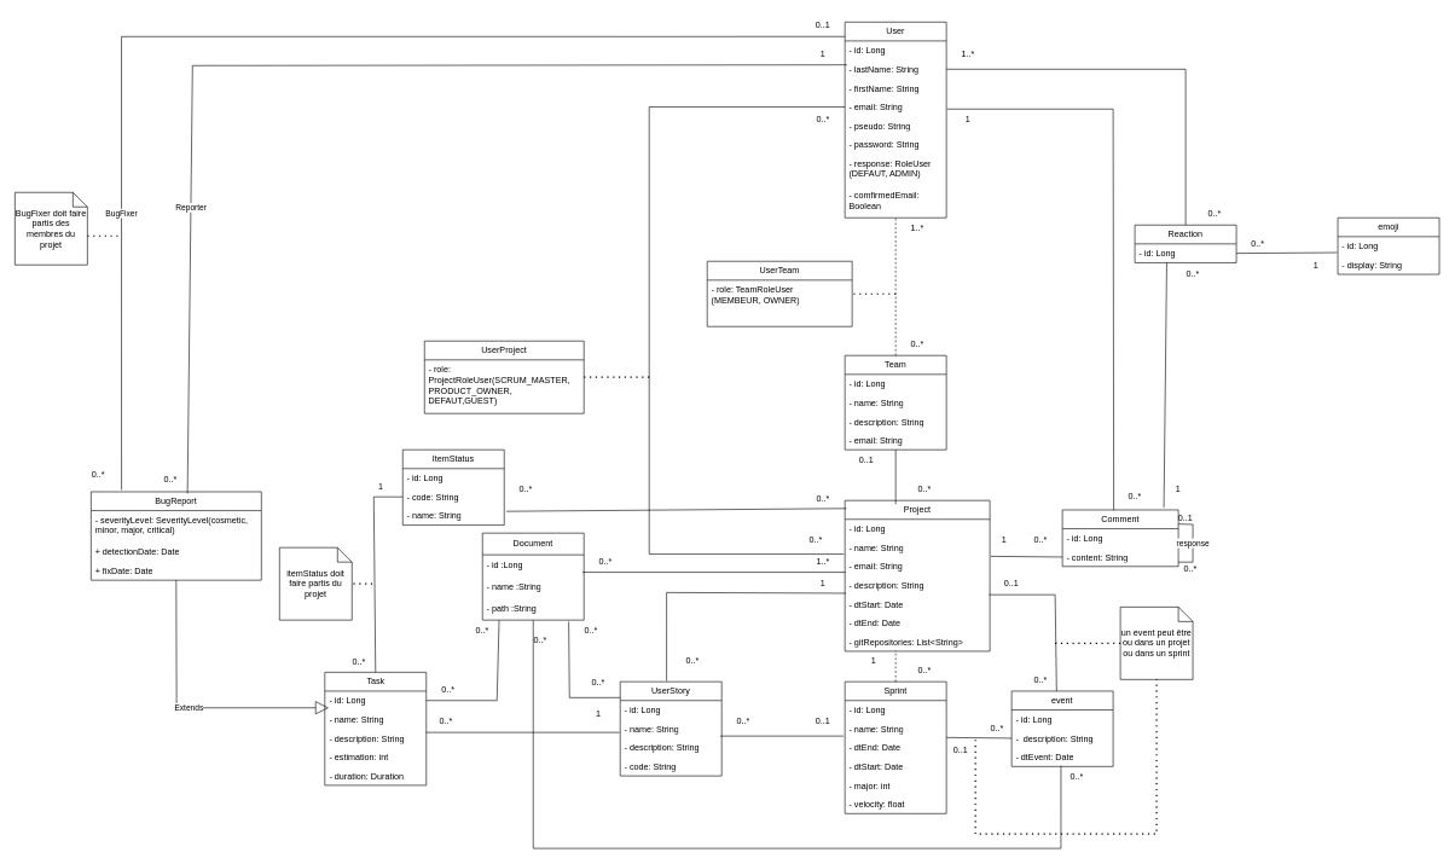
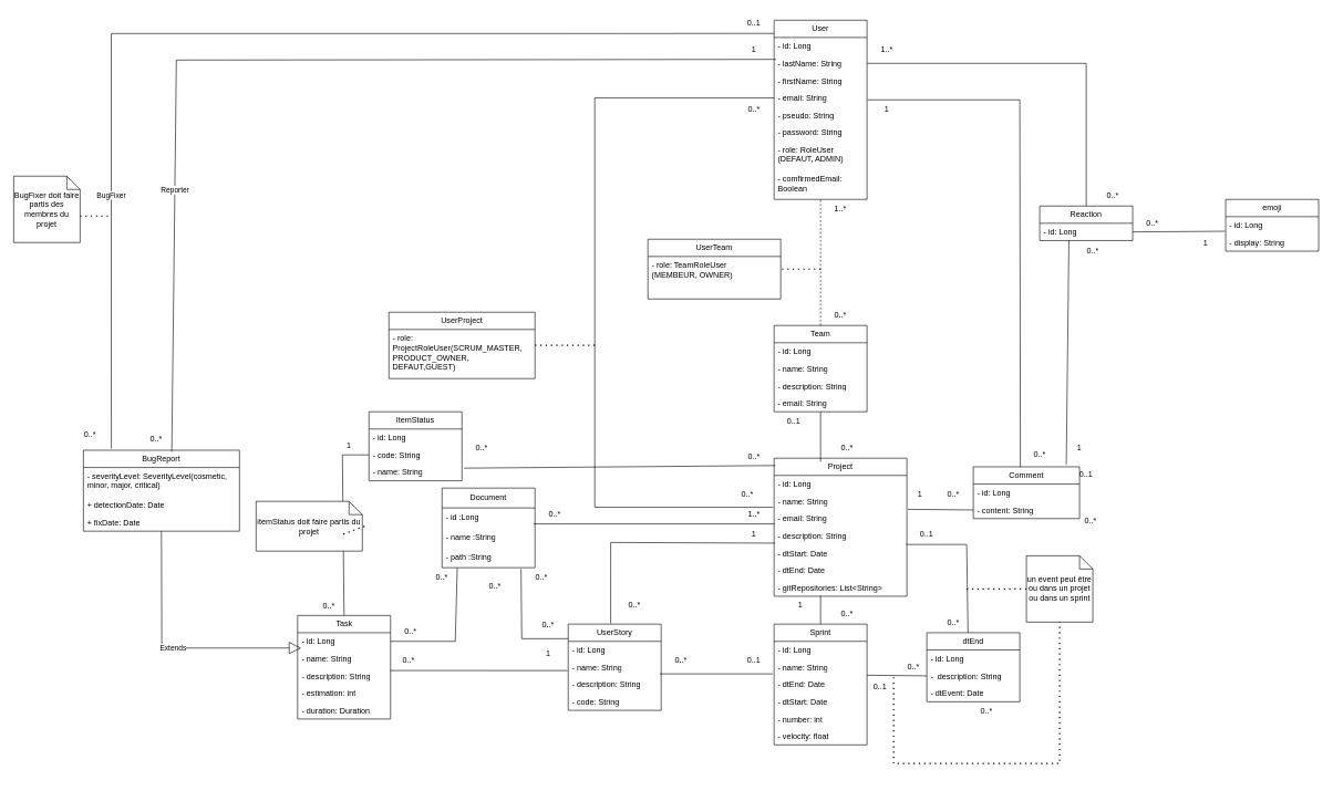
- <mxCell id="9" value="- response: RoleUser&lt;br&gt;(DEFAUT, ADMIN)" style="text;strokeColor=none;fillColor=none;align=left;verticalAlign=top;spacingLeft=4;spacingRight=4;overflow=hidden;rotatable=0;points=[[0,0.5],[1,0.5]];portConstraint=eastwest;whiteSpace=wrap;html=1;" parent="2" vertex="1"><mxGeometry y="182" width="140" height="44" as="geometry" /></mxCell>
+ <mxCell id="9" value="- role: RoleUser&lt;br&gt;(DEFAUT, ADMIN)" style="text;strokeColor=none;fillColor=none;align=left;verticalAlign=top;spacingLeft=4;spacingRight=4;overflow=hidden;rotatable=0;points=[[0,0.5],[1,0.5]];portConstraint=eastwest;whiteSpace=wrap;html=1;" parent="2" vertex="1"><mxGeometry y="182" width="140" height="44" as="geometry" /></mxCell>
- <mxCell id="22" value="response" style="endArrow=none;html=1;rounded=0;entryX=1;entryY=0.25;entryDx=0;entryDy=0;exitX=1;exitY=0.769;exitDx=0;exitDy=0;exitPerimeter=0;" parent="19" source="21" target="19" edge="1"><mxGeometry width="50" height="50" relative="1" as="geometry"><mxPoint x="160" y="99" as="sourcePoint" /><mxPoint x="-310" y="70" as="targetPoint" /><Array as="points"><mxPoint x="180" y="72" /><mxPoint x="180" y="20" /></Array></mxGeometry></mxCell>
- <mxCell id="141" value="itemStatus doit faire partis du projet" style="shape=note;size=20;whiteSpace=wrap;html=1;" vertex="1" parent="1"><mxGeometry x="385" y="755" width="100" height="100" as="geometry" /></mxCell>
+ <mxCell id="141" value="itemStatus doit faire partis du projet" style="shape=note;size=20;whiteSpace=wrap;html=1;" vertex="1" parent="1"><mxGeometry x="385" y="755" width="160" height="75" as="geometry" /></mxCell>
- <mxCell id="56" value="" style="endArrow=none;html=1;rounded=0;exitX=0.5;exitY=0;exitDx=0;exitDy=0;entryX=0.35;entryY=0.962;entryDx=0;entryDy=0;entryPerimeter=0;dashed=1;" parent="1" source="28" target="18" edge="1"><mxGeometry width="50" height="50" relative="1" as="geometry"><mxPoint x="1105" y="610" as="sourcePoint" /><mxPoint x="1235" y="870" as="targetPoint" /></mxGeometry></mxCell>
+ <mxCell id="56" value="" style="endArrow=none;html=1;rounded=0;exitX=0.5;exitY=0;exitDx=0;exitDy=0;entryX=0.35;entryY=0.962;entryDx=0;entryDy=0;entryPerimeter=0;" parent="1" source="28" target="18" edge="1"><mxGeometry width="50" height="50" relative="1" as="geometry"><mxPoint x="1105" y="610" as="sourcePoint" /><mxPoint x="1235" y="870" as="targetPoint" /></mxGeometry></mxCell>
- <mxCell id="81" value="event" style="swimlane;fontStyle=0;childLayout=stackLayout;horizontal=1;startSize=26;fillColor=none;horizontalStack=0;resizeParent=1;resizeParentMax=0;resizeLast=0;collapsible=1;marginBottom=0;whiteSpace=wrap;html=1;" parent="1" vertex="1"><mxGeometry x="1395" y="953" width="140" height="104" as="geometry" /></mxCell>
+ <mxCell id="81" value="dtEnd" style="swimlane;fontStyle=0;childLayout=stackLayout;horizontal=1;startSize=26;fillColor=none;horizontalStack=0;resizeParent=1;resizeParentMax=0;resizeLast=0;collapsible=1;marginBottom=0;whiteSpace=wrap;html=1;" parent="1" vertex="1"><mxGeometry x="1395" y="953" width="140" height="104" as="geometry" /></mxCell>
- <mxCell id="33" value="- major: int" style="text;strokeColor=none;fillColor=none;align=left;verticalAlign=top;spacingLeft=4;spacingRight=4;overflow=hidden;rotatable=0;points=[[0,0.5],[1,0.5]];portConstraint=eastwest;whiteSpace=wrap;html=1;" vertex="1" parent="28"><mxGeometry y="130" width="140" height="26" as="geometry" /></mxCell>
+ <mxCell id="33" value="- number: int" style="text;strokeColor=none;fillColor=none;align=left;verticalAlign=top;spacingLeft=4;spacingRight=4;overflow=hidden;rotatable=0;points=[[0,0.5],[1,0.5]];portConstraint=eastwest;whiteSpace=wrap;html=1;" vertex="1" parent="28"><mxGeometry y="130" width="140" height="26" as="geometry" /></mxCell>
- <mxCell id="148" value="" style="endArrow=none;html=1;rounded=0;exitX=0.5;exitY=1;exitDx=0;exitDy=0;entryX=0.486;entryY=0.962;entryDx=0;entryDy=0;entryPerimeter=0;" edge="1" parent="1" source="91" target="84"><mxGeometry width="50" height="50" relative="1" as="geometry"><mxPoint x="895" y="820" as="sourcePoint" /><mxPoint x="735" y="1170" as="targetPoint" /><Array as="points"><mxPoint x="735" y="1170" /><mxPoint x="1463" y="1170" /></Array></mxGeometry></mxCell>
